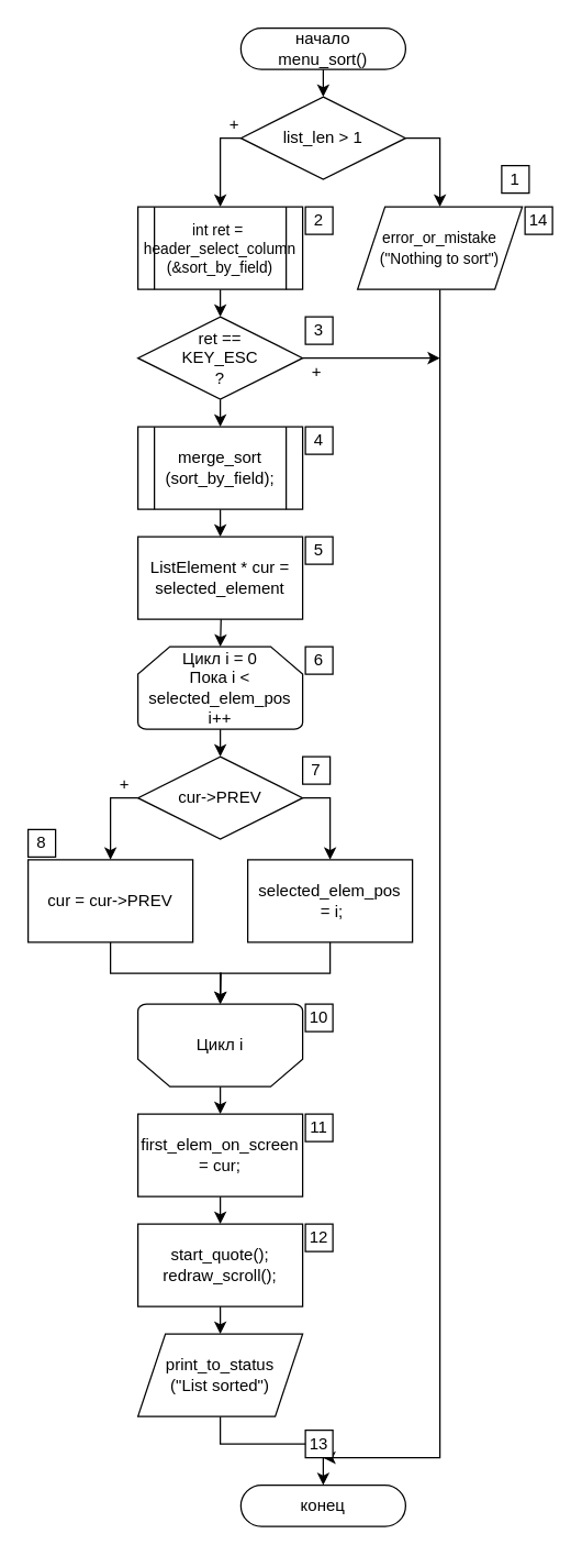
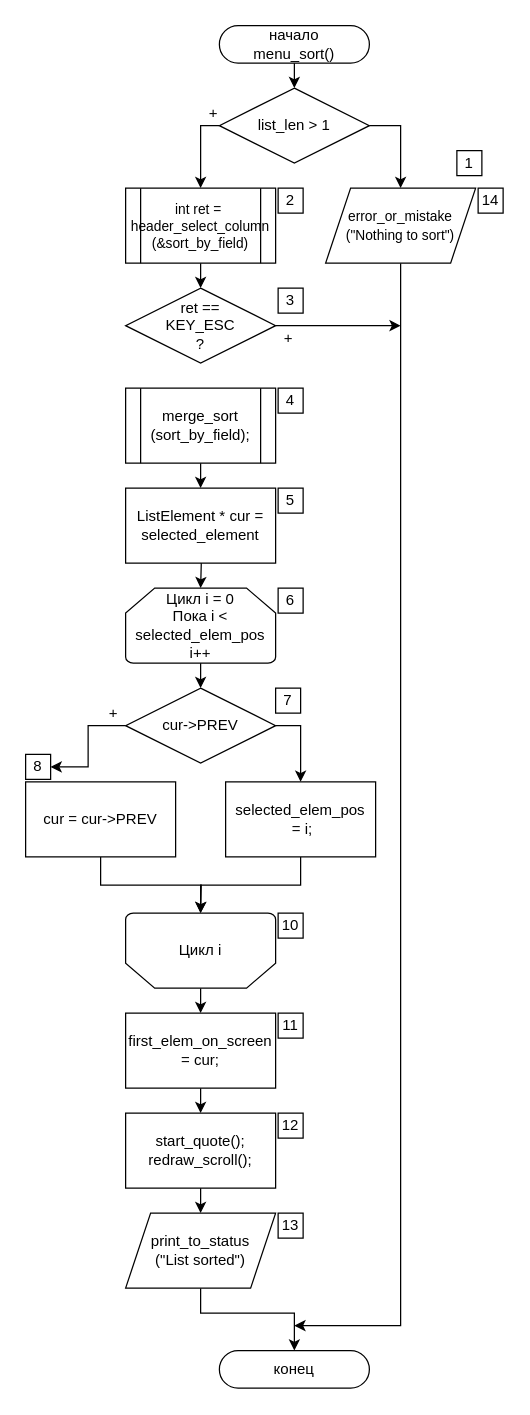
- <mxCell id="21" style="edgeStyle=orthogonalEdgeStyle;rounded=0;orthogonalLoop=1;jettySize=auto;html=1;exitX=0.5;exitY=1;exitDx=0;exitDy=0;entryX=0.5;entryY=0;entryDx=0;entryDy=0;" parent="1" source="23" target="19" edge="1"><mxGeometry relative="1" as="geometry" /></mxCell>
- <mxCell id="10" style="edgeStyle=orthogonalEdgeStyle;rounded=0;orthogonalLoop=1;jettySize=auto;html=1;exitX=0;exitY=0.5;exitDx=0;exitDy=0;entryX=0.5;entryY=0;entryDx=0;entryDy=0;" parent="1" source="12" target="16" edge="1"><mxGeometry relative="1" as="geometry" /></mxCell>
+ <mxCell id="10" style="edgeStyle=orthogonalEdgeStyle;rounded=0;orthogonalLoop=1;jettySize=auto;html=1;exitX=0;exitY=0.5;exitDx=0;exitDy=0;" parent="1" source="12" target="40" edge="1"><mxGeometry relative="1" as="geometry" /></mxCell>
- <mxCell id="43" value="13" style="whiteSpace=wrap;html=1;aspect=fixed;" parent="1" vertex="1"><mxGeometry x="222" y="1040" width="20" height="20" as="geometry" /></mxCell>
+ <mxCell id="43" value="13" style="whiteSpace=wrap;html=1;aspect=fixed;" parent="1" vertex="1"><mxGeometry x="222" y="970" width="20" height="20" as="geometry" /></mxCell>
